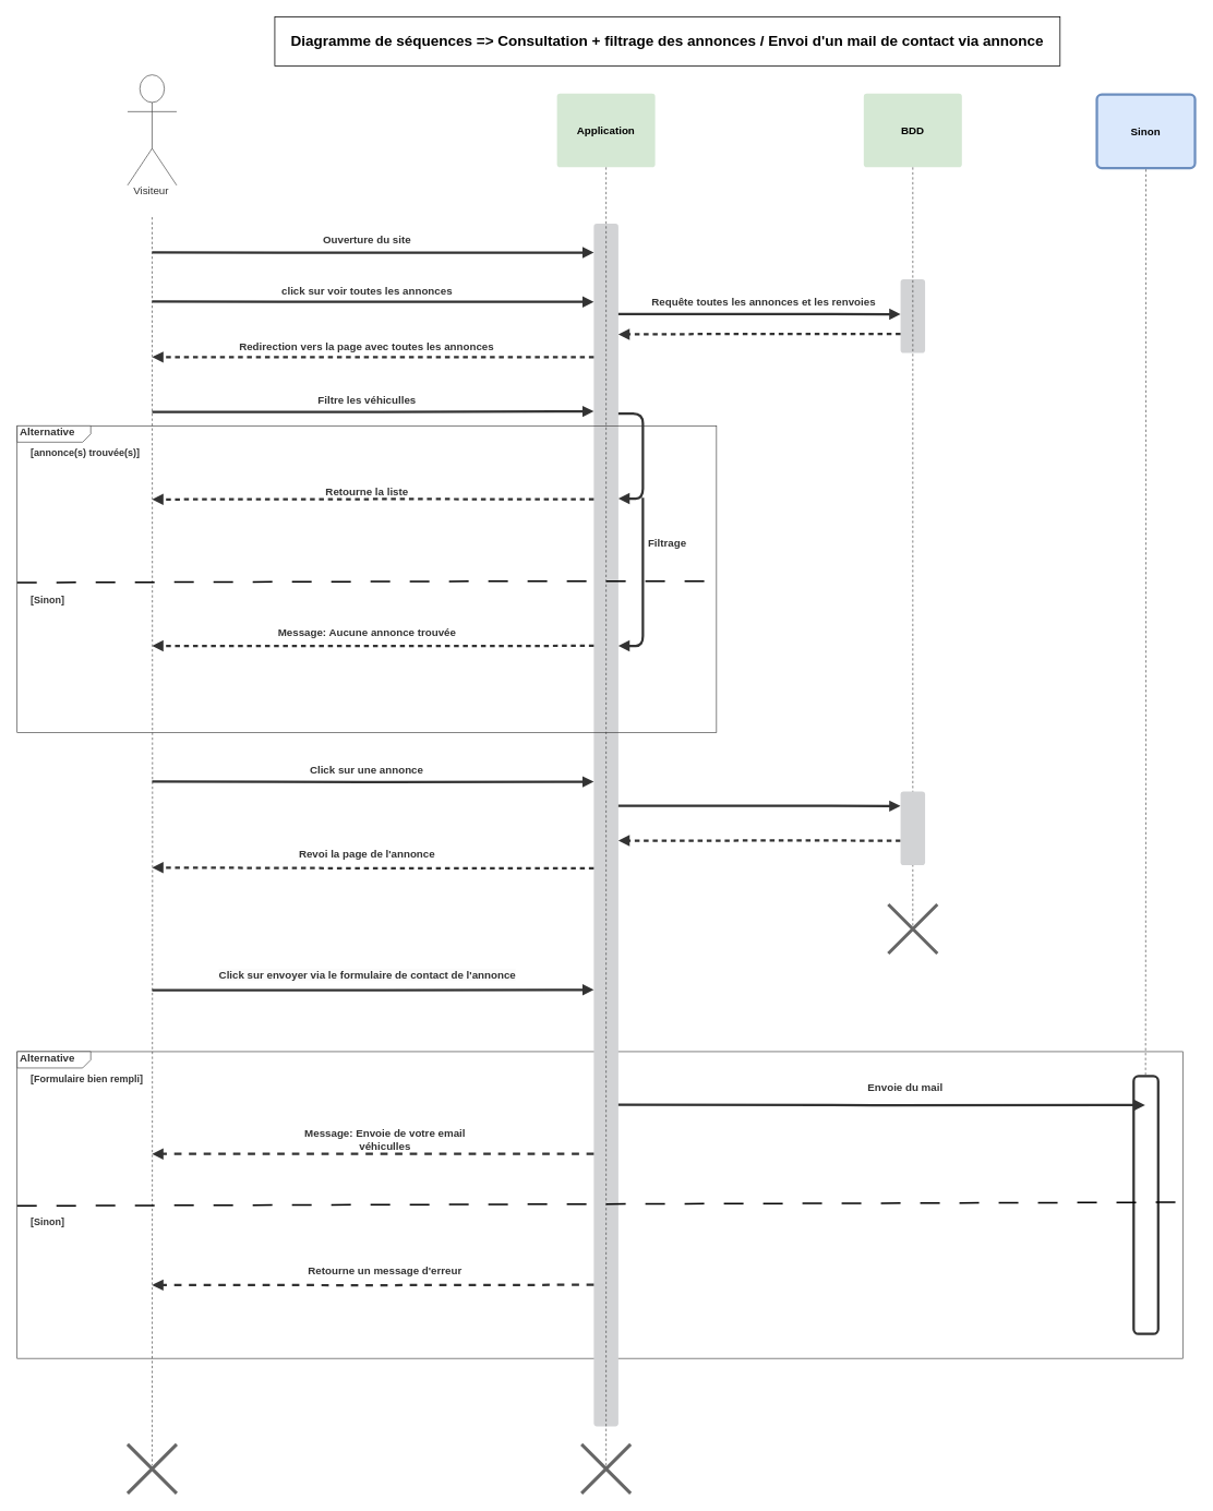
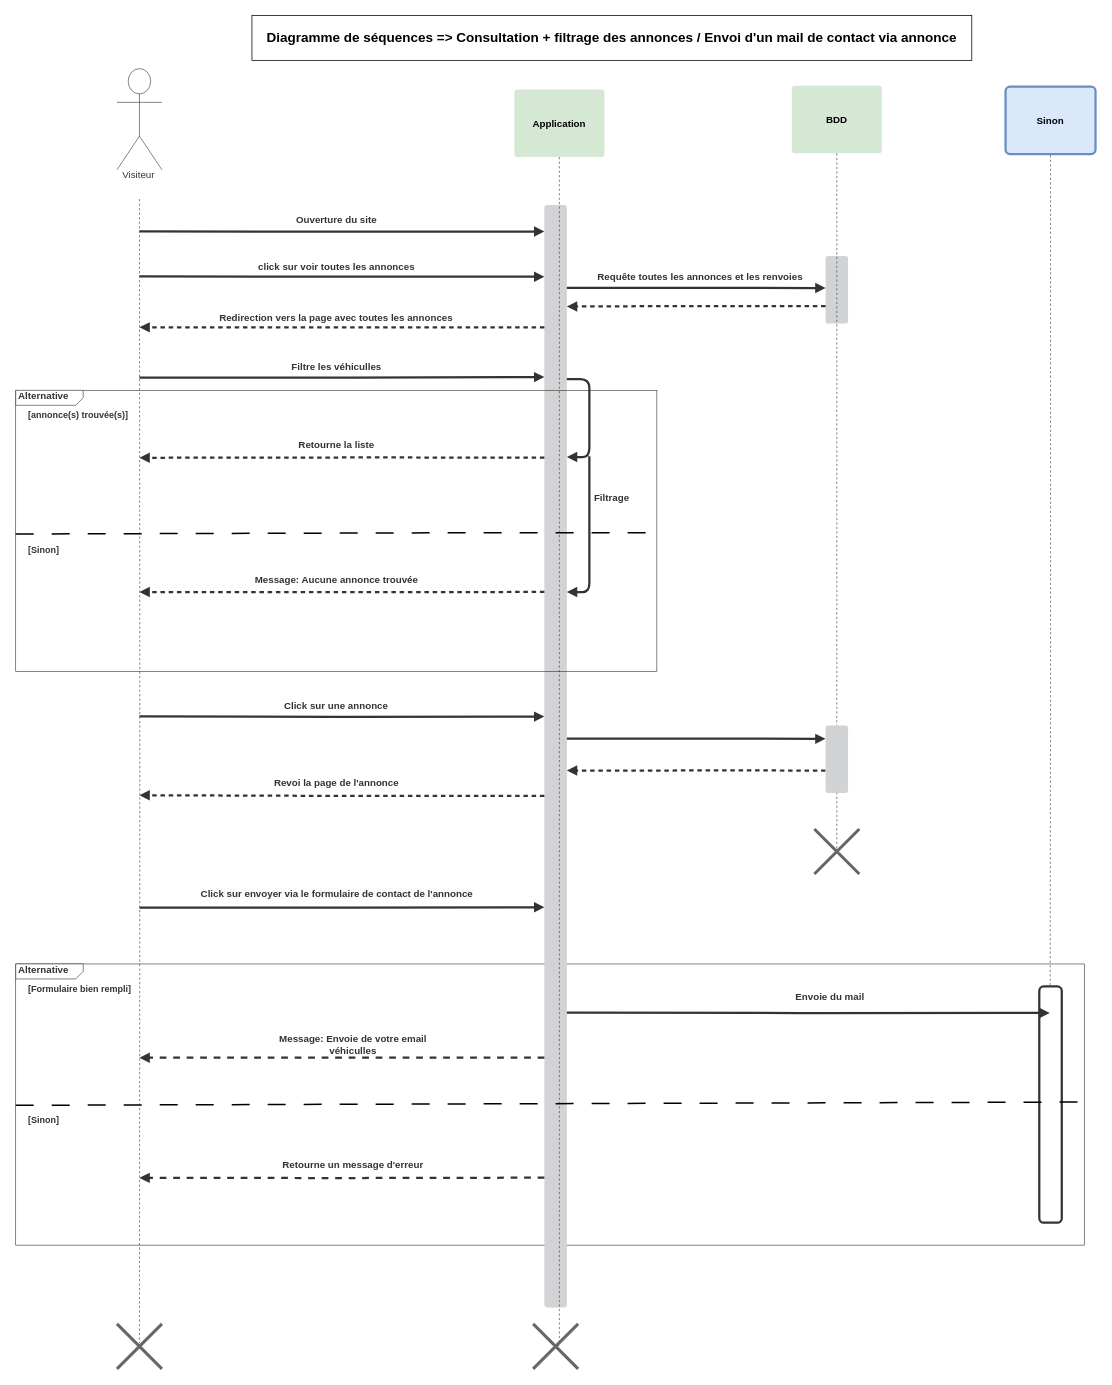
- <mxCell id="12" value="&lt;b&gt;Application&lt;/b&gt;" style="html=1;overflow=block;blockSpacing=1;whiteSpace=wrap;fontSize=13;spacing=3.8;strokeOpacity=0;fillOpacity=100;rounded=1;absoluteArcSize=1;arcSize=7.5;fillColor=#d5e8d4;strokeWidth=1.5;lucidId=jfCea_eo2C~f;strokeColor=#82b366;" parent="1" vertex="1"><mxGeometry x="680" y="114" width="120" height="90" as="geometry" /></mxCell>
+ <mxCell id="12" value="&lt;b&gt;Application&lt;/b&gt;" style="html=1;overflow=block;blockSpacing=1;whiteSpace=wrap;fontSize=13;spacing=3.8;strokeOpacity=0;fillOpacity=100;rounded=1;absoluteArcSize=1;arcSize=7.5;fillColor=#d5e8d4;strokeWidth=1.5;lucidId=jfCea_eo2C~f;strokeColor=#82b366;" parent="1" vertex="1"><mxGeometry x="685" y="119" width="120" height="90" as="geometry" /></mxCell>
- <mxCell id="24" value="&lt;b&gt;Retourne la liste&lt;/b&gt;" style="html=1;overflow=block;blockSpacing=1;whiteSpace=wrap;fontSize=13;fontColor=#333333;align=center;spacing=3.8;strokeOpacity=0;fillOpacity=0;rounded=1;absoluteArcSize=1;arcSize=12;fillColor=#ffffff;strokeWidth=3;lucidId=rKy4ksCbIORZ;" parent="1" vertex="1"><mxGeometry x="357.5" y="570" width="180" height="60" as="geometry" /></mxCell>
+ <mxCell id="24" value="&lt;b&gt;Retourne la liste&lt;/b&gt;" style="html=1;overflow=block;blockSpacing=1;whiteSpace=wrap;fontSize=13;fontColor=#333333;align=center;spacing=3.8;strokeOpacity=0;fillOpacity=0;rounded=1;absoluteArcSize=1;arcSize=12;fillColor=#ffffff;strokeWidth=3;lucidId=rKy4ksCbIORZ;" parent="1" vertex="1"><mxGeometry x="357.5" y="570" width="180" height="45" as="geometry" /></mxCell>
